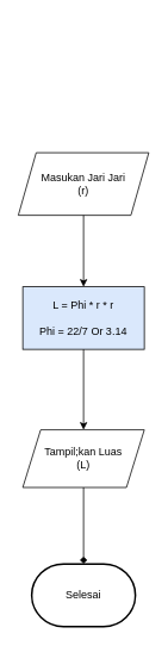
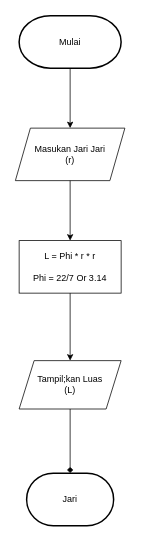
+ <mxCell id="2" value="Mulai" style="strokeWidth=2;html=1;shape=mxgraph.flowchart.terminator;whiteSpace=wrap;" vertex="1" parent="1"><mxGeometry x="25" y="20" width="136" height="70" as="geometry" /></mxCell>
+ <mxCell id="10" value="" style="endArrow=classic;html=1;rounded=0;" edge="1" parent="1" source="2" target="3"><mxGeometry width="50" height="50" relative="1" as="geometry"><mxPoint x="56" y="140" as="sourcePoint" /><mxPoint x="106" y="120" as="targetPoint" /></mxGeometry></mxCell>
- <mxCell id="4" value="L = Phi * r * r&lt;br&gt;&lt;br&gt;Phi = 22/7 Or 3.14" style="rounded=0;whiteSpace=wrap;html=1;fillColor=#dae8fc;" vertex="1" parent="1"><mxGeometry x="25" y="320" width="136" height="70" as="geometry" /></mxCell>
+ <mxCell id="4" value="L = Phi * r * r&lt;br&gt;&lt;br&gt;Phi = 22/7 Or 3.14" style="rounded=0;whiteSpace=wrap;html=1;" vertex="1" parent="1"><mxGeometry x="25" y="320" width="136" height="70" as="geometry" /></mxCell>
- <mxCell id="6" value="Selesai" style="strokeWidth=2;html=1;shape=mxgraph.flowchart.terminator;whiteSpace=wrap;" vertex="1" parent="1"><mxGeometry x="35" y="630" width="116" height="70" as="geometry" /></mxCell>
+ <mxCell id="6" value="Jari" style="strokeWidth=2;html=1;shape=mxgraph.flowchart.terminator;whiteSpace=wrap;" vertex="1" parent="1"><mxGeometry x="35" y="630" width="116" height="70" as="geometry" /></mxCell>
